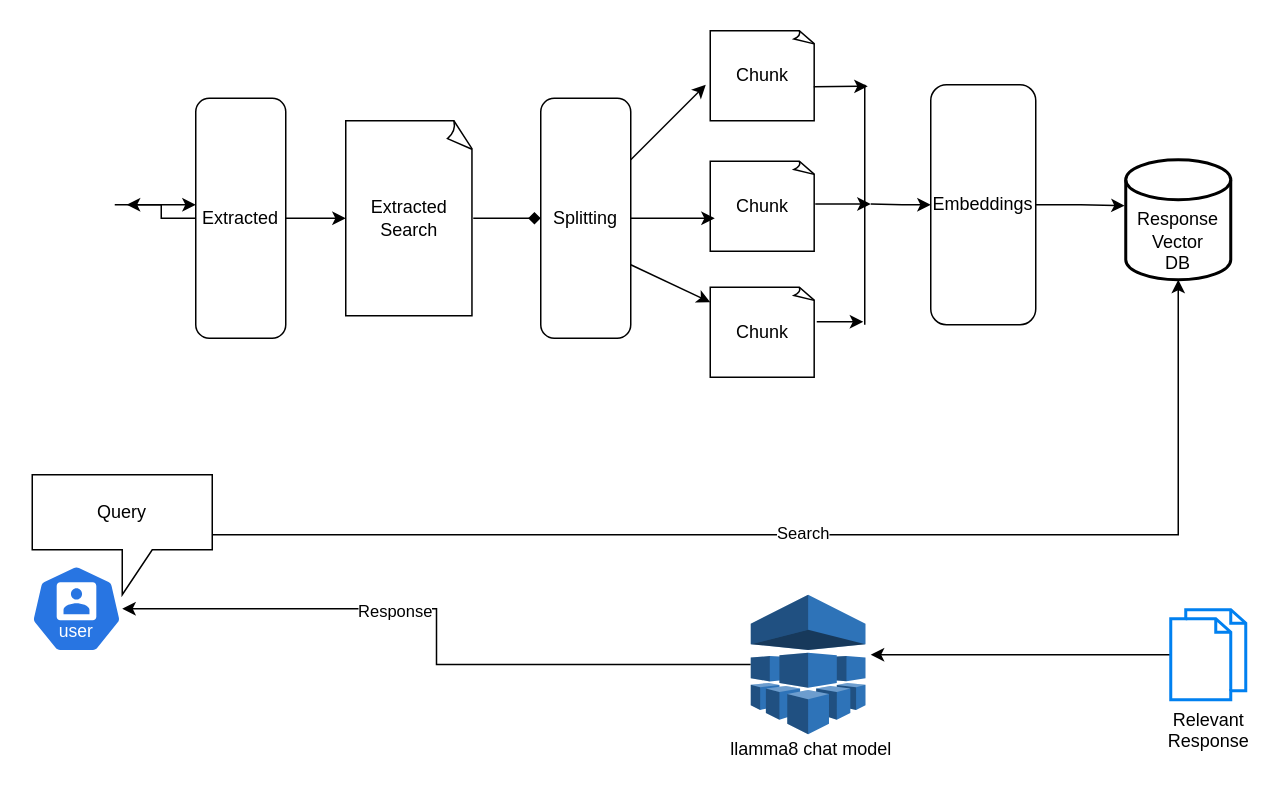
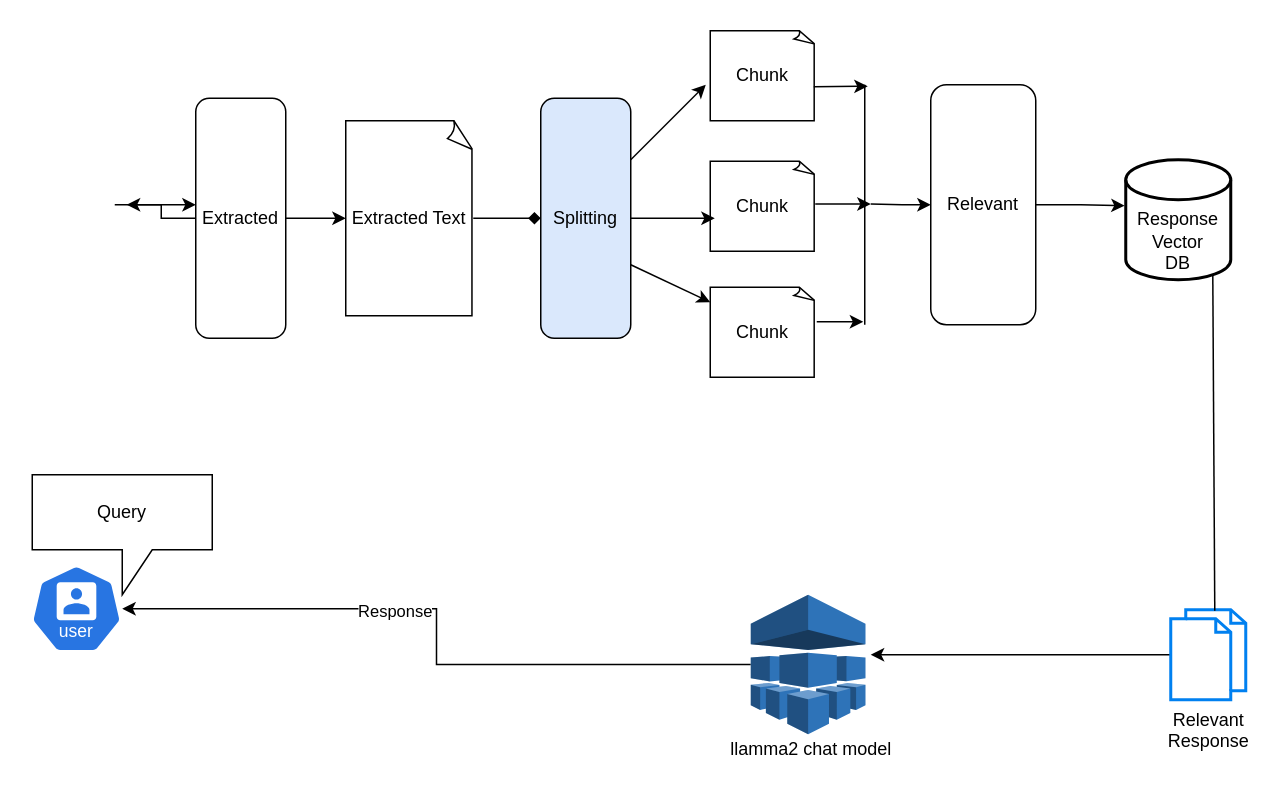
- <mxCell id="12" value="Embeddings" style="rounded=1;whiteSpace=wrap;html=1;direction=west;" vertex="1" parent="1"><mxGeometry x="620" y="56" width="70" height="160" as="geometry" /></mxCell>
+ <mxCell id="12" value="Relevant" style="rounded=1;whiteSpace=wrap;html=1;direction=west;" vertex="1" parent="1"><mxGeometry x="620" y="56" width="70" height="160" as="geometry" /></mxCell>
- <mxCell id="7" value="Extracted Search" style="whiteSpace=wrap;html=1;shape=mxgraph.basic.document" vertex="1" parent="1"><mxGeometry x="230" y="80" width="85" height="130" as="geometry" /></mxCell>
+ <mxCell id="7" value="Extracted Text" style="whiteSpace=wrap;html=1;shape=mxgraph.basic.document" vertex="1" parent="1"><mxGeometry x="230" y="80" width="85" height="130" as="geometry" /></mxCell>
- <mxCell id="8" value="Splitting" style="rounded=1;whiteSpace=wrap;html=1;direction=west;" vertex="1" parent="1"><mxGeometry x="360" y="65" width="60" height="160" as="geometry" /></mxCell>
+ <mxCell id="8" value="Splitting" style="rounded=1;whiteSpace=wrap;html=1;direction=west;fillColor=#dae8fc;" vertex="1" parent="1"><mxGeometry x="360" y="65" width="60" height="160" as="geometry" /></mxCell>
+ <mxCell id="30" value="" style="endArrow=none;html=1;rounded=0;entryX=0.829;entryY=0.967;entryDx=0;entryDy=0;entryPerimeter=0;exitX=0.587;exitY=0.011;exitDx=0;exitDy=0;exitPerimeter=0;" edge="1" parent="1" source="29" target="22"><mxGeometry width="50" height="50" relative="1" as="geometry"><mxPoint x="780" y="276" as="sourcePoint" /><mxPoint x="830" y="226" as="targetPoint" /></mxGeometry></mxCell>
- <mxCell id="26" style="edgeStyle=orthogonalEdgeStyle;rounded=0;orthogonalLoop=1;jettySize=auto;html=1;entryX=0.5;entryY=1;entryDx=0;entryDy=0;entryPerimeter=0;" edge="1" parent="1" source="25" target="22"><mxGeometry relative="1" as="geometry" /></mxCell>
- <mxCell id="27" value="Search" style="edgeLabel;html=1;align=center;verticalAlign=middle;resizable=0;points=[];" vertex="1" connectable="0" parent="26"><mxGeometry x="-0.035" y="2" relative="1" as="geometry"><mxPoint as="offset" /></mxGeometry></mxCell>
- <mxCell id="34" value="llamma8 chat model" style="text;html=1;align=center;verticalAlign=middle;resizable=0;points=[];autosize=1;strokeColor=none;fillColor=none;" vertex="1" parent="1"><mxGeometry x="475" y="484" width="130" height="30" as="geometry" /></mxCell>
+ <mxCell id="34" value="llamma2 chat model" style="text;html=1;align=center;verticalAlign=middle;resizable=0;points=[];autosize=1;strokeColor=none;fillColor=none;" vertex="1" parent="1"><mxGeometry x="475" y="484" width="130" height="30" as="geometry" /></mxCell>
